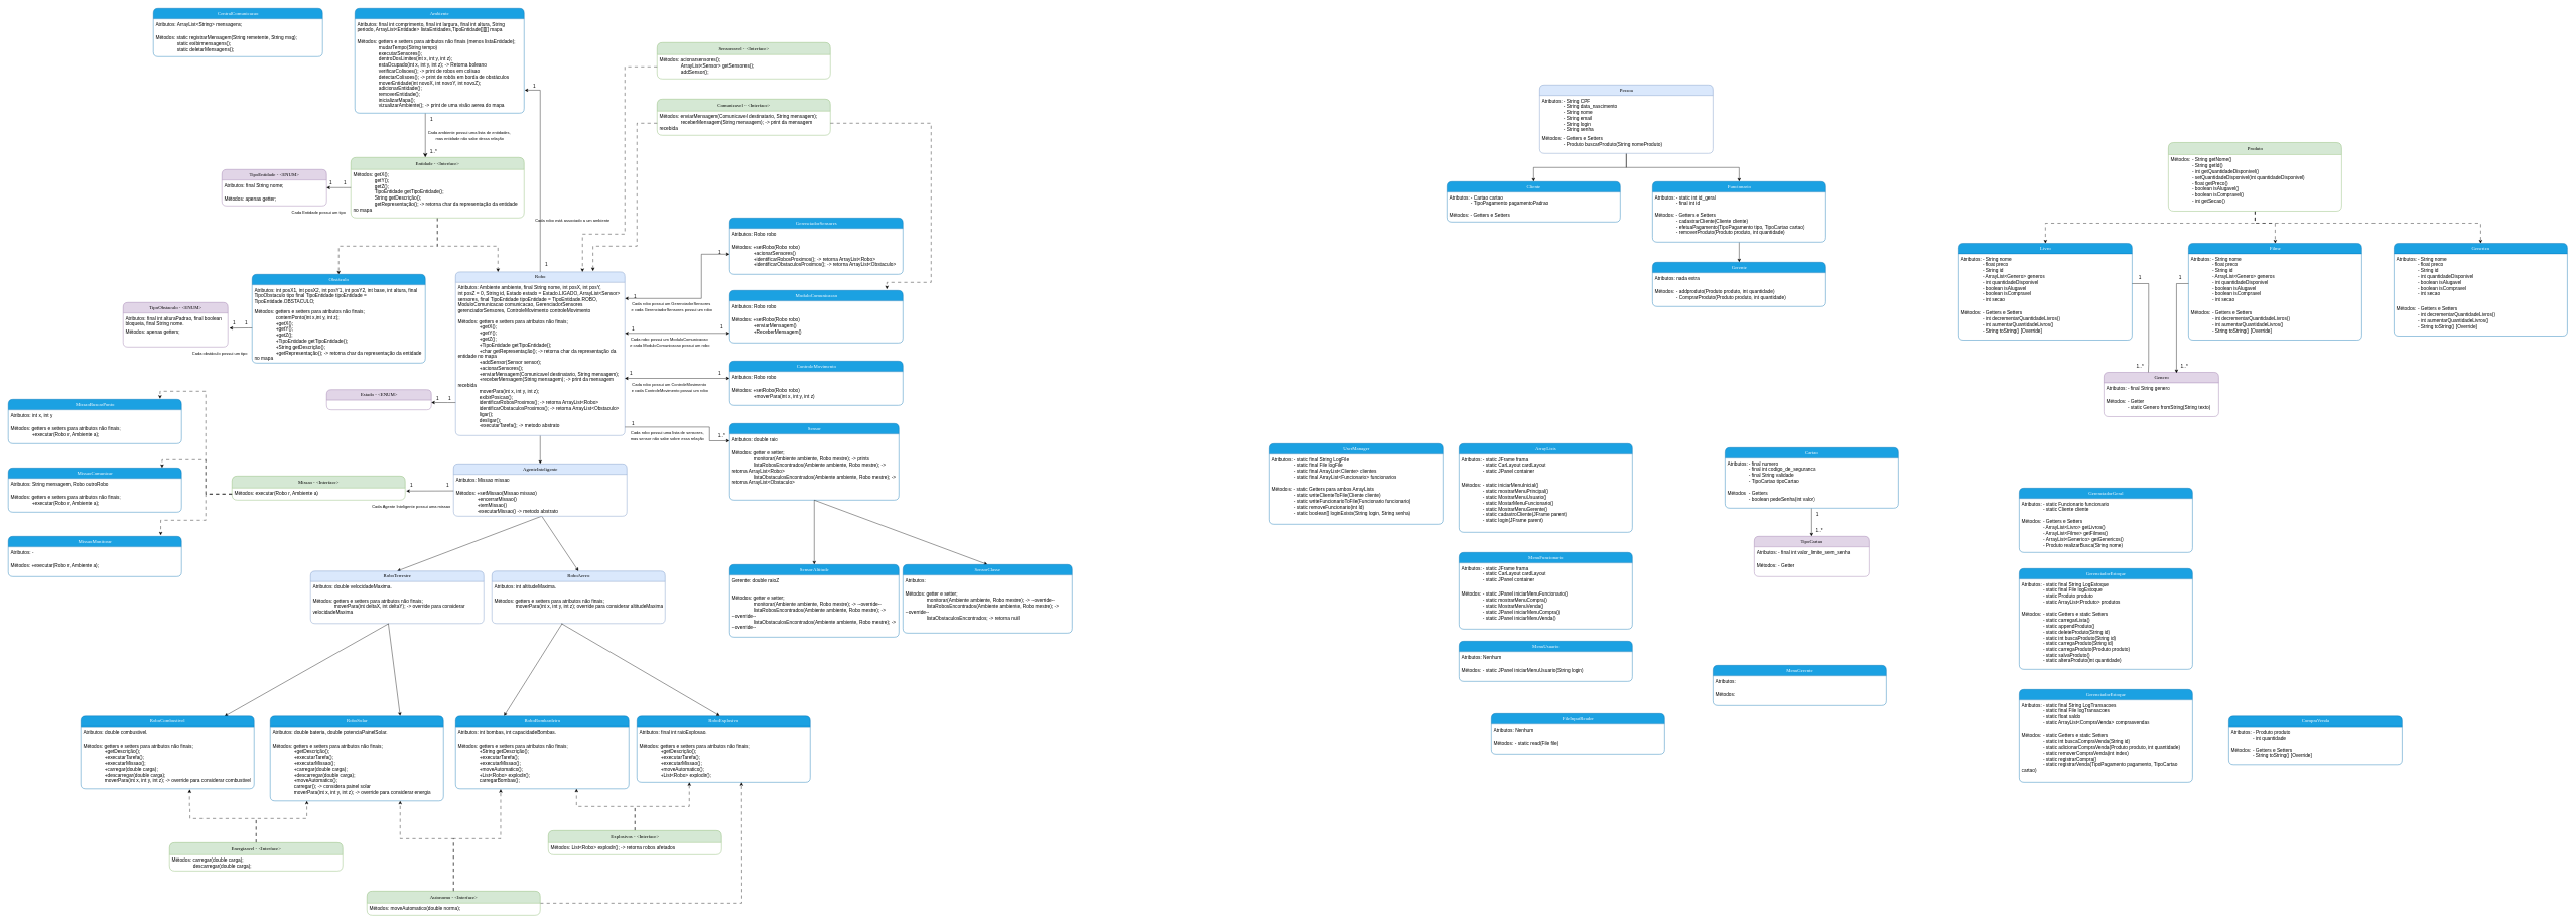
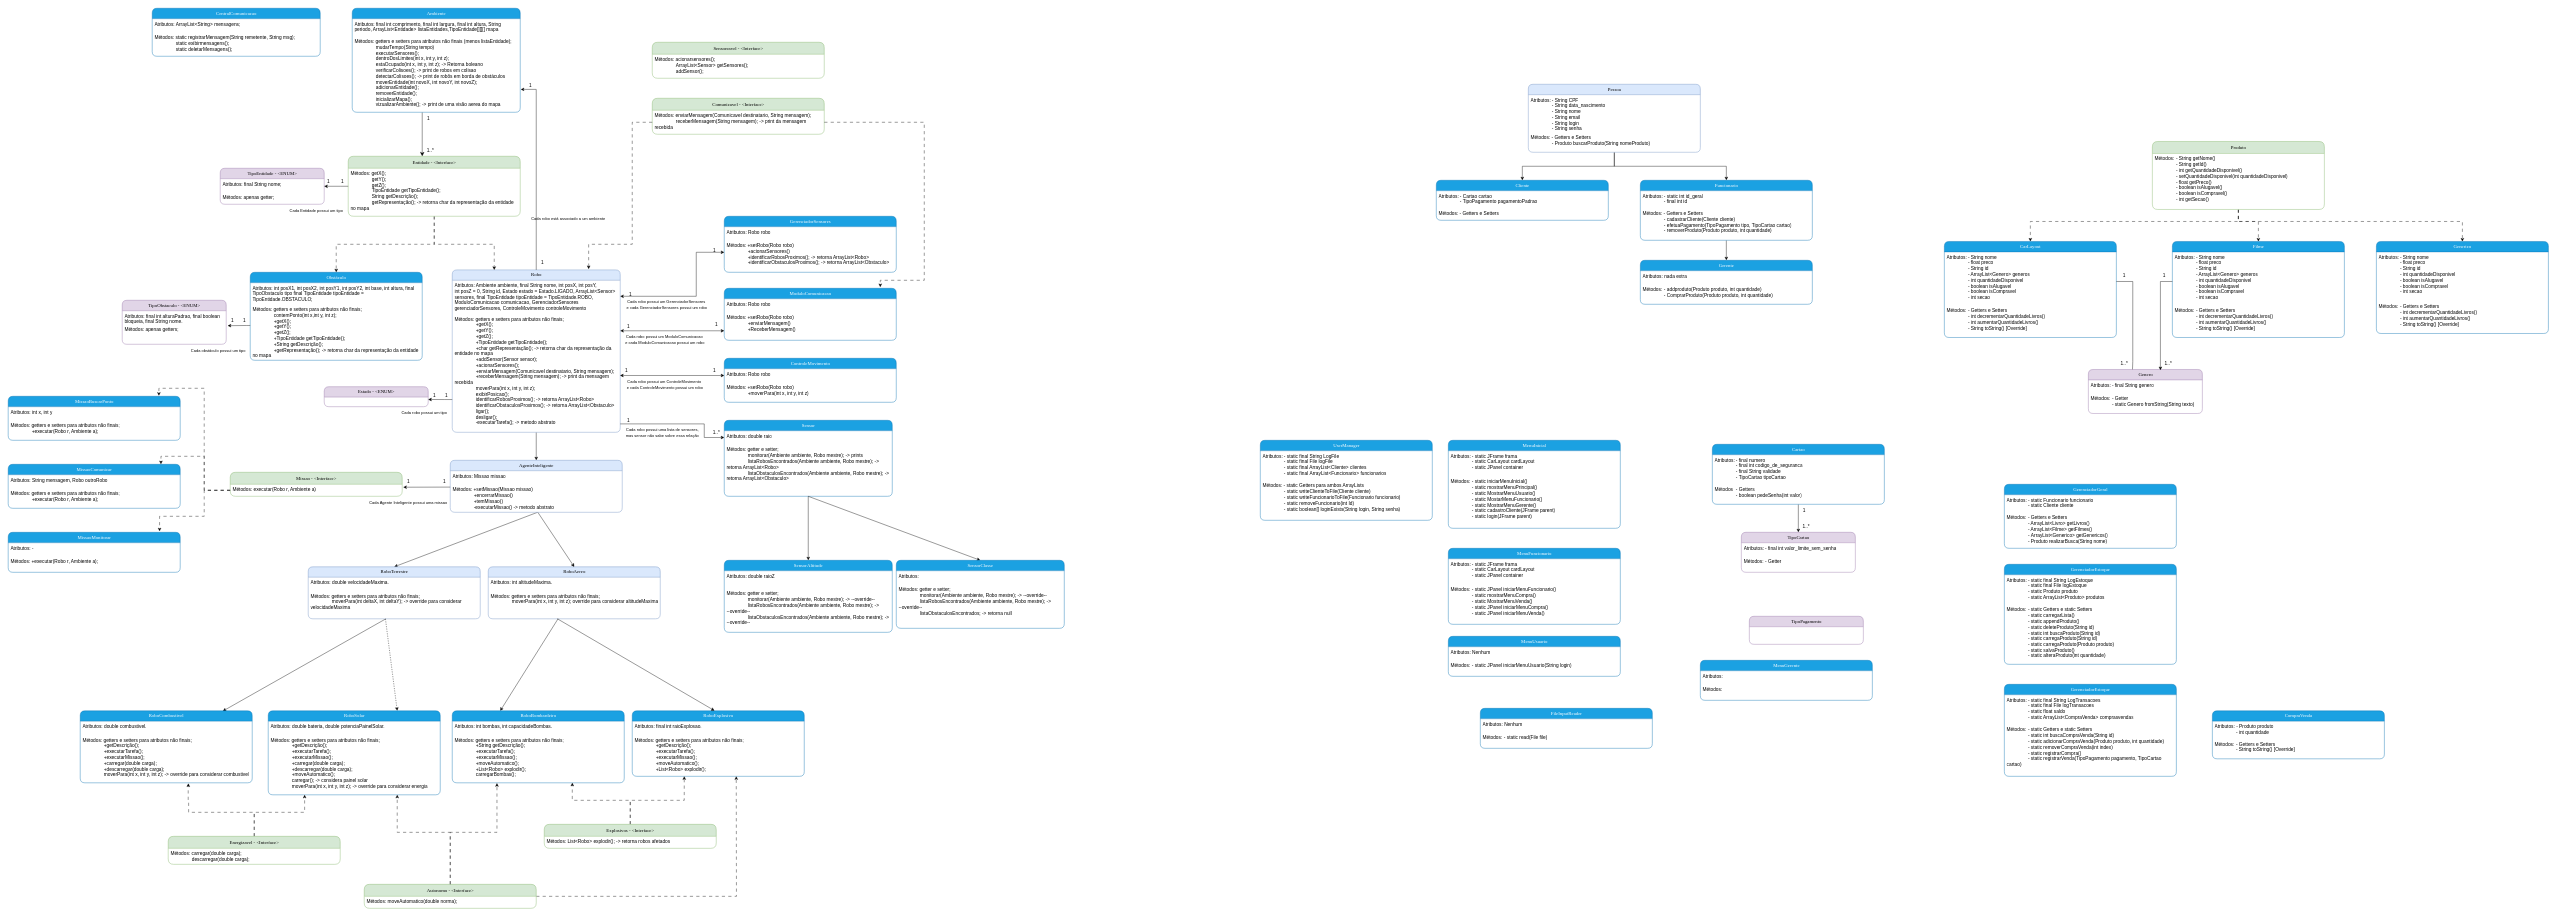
- <mxCell id="18" value="&lt;font style=&quot;&quot;&gt;&lt;font style=&quot;font-size: 10px;&quot;&gt;Cada ambiente possui uma lista de entidades,&amp;nbsp;&lt;/font&gt;&lt;/font&gt;&lt;div&gt;&lt;font style=&quot;&quot;&gt;&lt;font style=&quot;font-size: 10px;&quot;&gt;mas entidade não sabe dessa relação&lt;/font&gt;&lt;br&gt;&lt;/font&gt;&lt;/div&gt;" style="text;html=1;align=center;verticalAlign=middle;resizable=0;points=[];autosize=1;strokeColor=none;fillColor=none;" parent="1" vertex="1"><mxGeometry x="1050" y="315" width="230" height="40" as="geometry" /></mxCell>
- <mxCell id="173" value="Livro" style="swimlane;html=1;fontStyle=0;childLayout=stackLayout;horizontal=1;startSize=26;fillColor=#1ba1e2;horizontalStack=0;resizeParent=1;resizeLast=0;collapsible=1;marginBottom=0;swimlaneFillColor=#ffffff;align=center;rounded=1;shadow=0;comic=0;labelBackgroundColor=none;strokeWidth=1;fontFamily=Verdana;fontSize=12;strokeColor=#006EAF;fontColor=#ffffff;" vertex="1" parent="1"><mxGeometry x="4860" y="603" width="430" height="240" as="geometry" /></mxCell>
+ <mxCell id="173" value="CarLayout" style="swimlane;html=1;fontStyle=0;childLayout=stackLayout;horizontal=1;startSize=26;fillColor=#1ba1e2;horizontalStack=0;resizeParent=1;resizeLast=0;collapsible=1;marginBottom=0;swimlaneFillColor=#ffffff;align=center;rounded=1;shadow=0;comic=0;labelBackgroundColor=none;strokeWidth=1;fontFamily=Verdana;fontSize=12;strokeColor=#006EAF;fontColor=#ffffff;" vertex="1" parent="1"><mxGeometry x="4860" y="603" width="430" height="240" as="geometry" /></mxCell>
- <mxCell id="98" style="edgeStyle=orthogonalEdgeStyle;rounded=0;orthogonalLoop=1;jettySize=auto;html=1;entryX=0.75;entryY=0;entryDx=0;entryDy=0;dashed=1;dashPattern=8 8;" parent="1" source="68" target="3" edge="1"><mxGeometry relative="1" as="geometry"><Array as="points"><mxPoint x="1550" y="165" /><mxPoint x="1550" y="580" /><mxPoint x="1445" y="580" /></Array></mxGeometry></mxCell>
+ <mxCell id="92" value="&lt;font style=&quot;font-size: 10px;&quot;&gt;Cada robo possui um tipo&lt;/font&gt;" style="text;html=1;align=center;verticalAlign=middle;resizable=0;points=[];autosize=1;strokeColor=none;fillColor=none;" parent="1" vertex="1"><mxGeometry x="990" y="1016" width="140" height="30" as="geometry" /></mxCell>
- <mxCell id="198" value="ArrayLists" style="swimlane;html=1;fontStyle=0;childLayout=stackLayout;horizontal=1;startSize=26;fillColor=#1ba1e2;horizontalStack=0;resizeParent=1;resizeLast=0;collapsible=1;marginBottom=0;swimlaneFillColor=#ffffff;align=center;rounded=1;shadow=0;comic=0;labelBackgroundColor=none;strokeWidth=1;fontFamily=Verdana;fontSize=12;strokeColor=#006EAF;fontColor=#ffffff;" vertex="1" parent="1"><mxGeometry x="3620" y="1100" width="430" height="220" as="geometry" /></mxCell>
+ <mxCell id="198" value="MenuInicial" style="swimlane;html=1;fontStyle=0;childLayout=stackLayout;horizontal=1;startSize=26;fillColor=#1ba1e2;horizontalStack=0;resizeParent=1;resizeLast=0;collapsible=1;marginBottom=0;swimlaneFillColor=#ffffff;align=center;rounded=1;shadow=0;comic=0;labelBackgroundColor=none;strokeWidth=1;fontFamily=Verdana;fontSize=12;strokeColor=#006EAF;fontColor=#ffffff;" vertex="1" parent="1"><mxGeometry x="3620" y="1100" width="430" height="220" as="geometry" /></mxCell>
- <mxCell id="36" value="Gerente: double raioZ" style="text;html=1;strokeColor=none;fillColor=none;spacingLeft=4;spacingRight=4;whiteSpace=wrap;overflow=hidden;rotatable=0;points=[[0,0.5],[1,0.5]];portConstraint=eastwest;" parent="35" vertex="1"><mxGeometry y="26" width="420" height="44" as="geometry" /></mxCell>
+ <mxCell id="36" value="Atributos: double raioZ" style="text;html=1;strokeColor=none;fillColor=none;spacingLeft=4;spacingRight=4;whiteSpace=wrap;overflow=hidden;rotatable=0;points=[[0,0.5],[1,0.5]];portConstraint=eastwest;" parent="35" vertex="1"><mxGeometry y="26" width="420" height="44" as="geometry" /></mxCell>
+ <mxCell id="195" value="TipoPagamento" style="swimlane;html=1;fontStyle=0;childLayout=stackLayout;horizontal=1;startSize=26;fillColor=#e1d5e7;horizontalStack=0;resizeParent=1;resizeLast=0;collapsible=1;marginBottom=0;swimlaneFillColor=#ffffff;align=center;rounded=1;shadow=0;comic=0;labelBackgroundColor=none;strokeWidth=1;fontFamily=Verdana;fontSize=12;strokeColor=#9673a6;" vertex="1" parent="1"><mxGeometry x="4372.5" y="1540" width="285" height="70" as="geometry" /></mxCell>
- <mxCell id="48" value="" style="endArrow=classic;html=1;rounded=0;exitX=0.449;exitY=1.005;exitDx=0;exitDy=0;exitPerimeter=0;entryX=0.75;entryY=0;entryDx=0;entryDy=0;" parent="1" source="42" target="52" edge="1"><mxGeometry width="50" height="50" relative="1" as="geometry"><mxPoint x="1010" y="1656.24" as="sourcePoint" /><mxPoint x="1070" y="1776.24" as="targetPoint" /></mxGeometry></mxCell>
+ <mxCell id="48" value="" style="endArrow=classic;html=1;rounded=0;exitX=0.449;exitY=1.005;exitDx=0;exitDy=0;exitPerimeter=0;entryX=0.75;entryY=0;entryDx=0;entryDy=0;dashed=1;" parent="1" source="42" target="52" edge="1"><mxGeometry width="50" height="50" relative="1" as="geometry"><mxPoint x="1010" y="1656.24" as="sourcePoint" /><mxPoint x="1070" y="1776.24" as="targetPoint" /></mxGeometry></mxCell>
